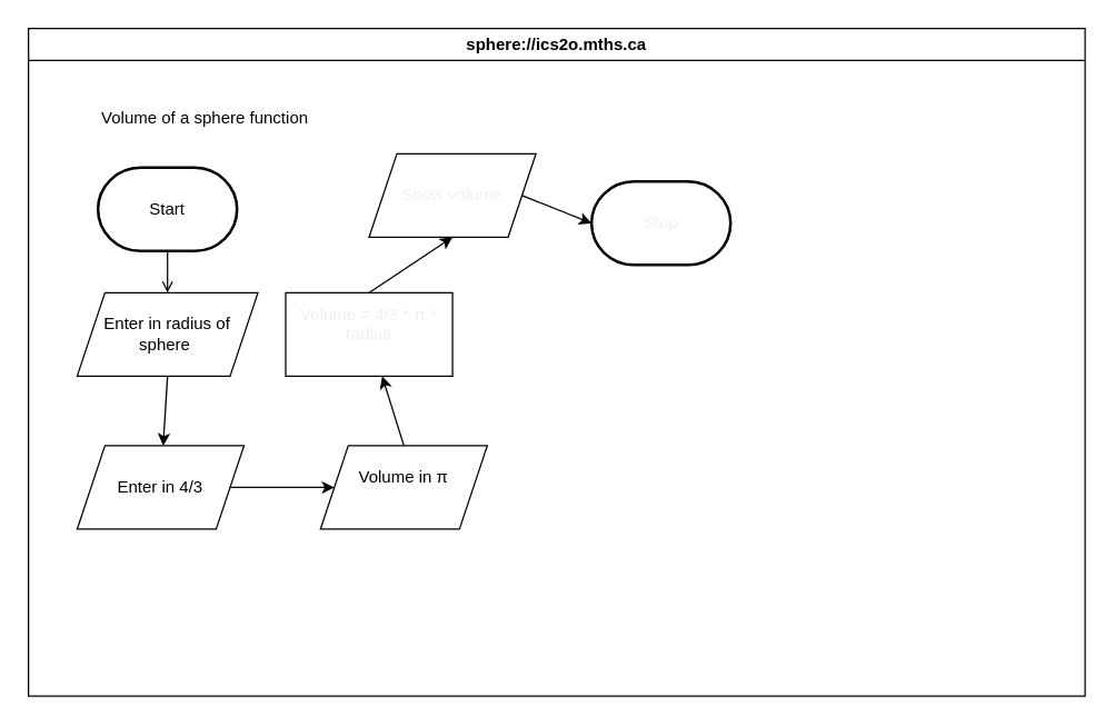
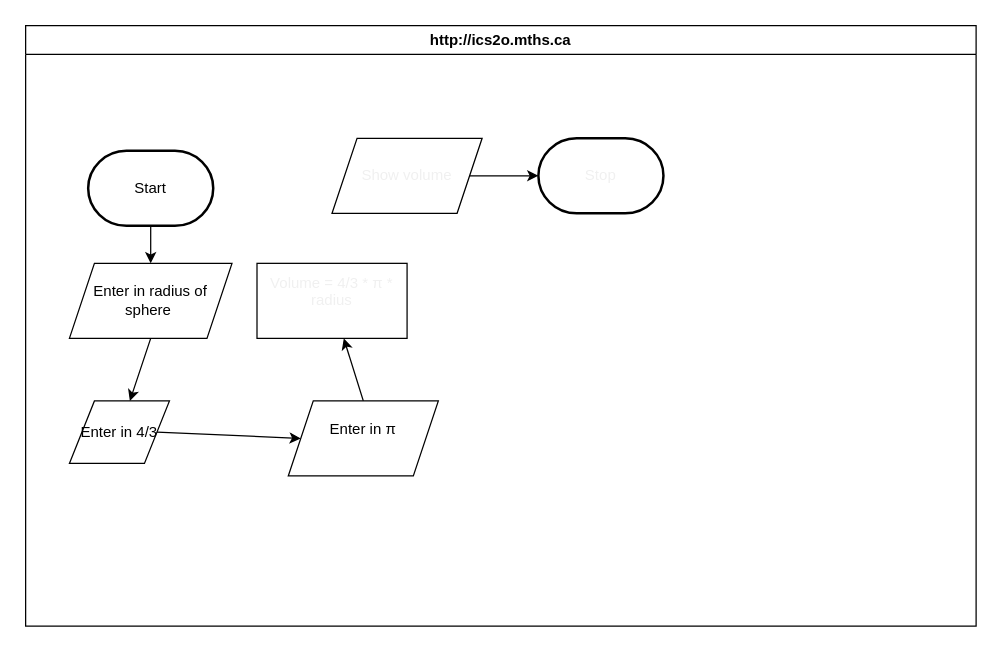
- <mxCell id="2" value="sphere://ics2o.mths.ca" style="swimlane;whiteSpace=wrap;html=1;" parent="1" vertex="1"><mxGeometry x="20" y="20" width="760" height="480" as="geometry" /></mxCell>
+ <mxCell id="2" value="http://ics2o.mths.ca" style="swimlane;whiteSpace=wrap;html=1;" parent="1" vertex="1"><mxGeometry x="20" y="20" width="760" height="480" as="geometry" /></mxCell>
- <mxCell id="14" value="Volume of a sphere function&amp;nbsp;&amp;nbsp;" style="text;html=1;align=center;verticalAlign=middle;resizable=0;points=[];autosize=1;strokeColor=none;fillColor=none;" vertex="1" parent="2"><mxGeometry x="40" y="50" width="180" height="30" as="geometry" /></mxCell>
- <mxCell id="13" value="Stop" style="strokeWidth=2;html=1;shape=mxgraph.flowchart.terminator;whiteSpace=wrap;fontFamily=Helvetica;fontSize=12;fontColor=#F0F0F0;" vertex="1" parent="2"><mxGeometry x="405" y="110" width="100" height="60" as="geometry" /></mxCell>
+ <mxCell id="13" value="Stop" style="strokeWidth=2;html=1;shape=mxgraph.flowchart.terminator;whiteSpace=wrap;fontFamily=Helvetica;fontSize=12;fontColor=#F0F0F0;" vertex="1" parent="2"><mxGeometry x="410" y="90" width="100" height="60" as="geometry" /></mxCell>
- <mxCell id="11" style="edgeStyle=none;html=1;exitX=0.5;exitY=0;exitDx=0;exitDy=0;entryX=0.5;entryY=1;entryDx=0;entryDy=0;fontFamily=Helvetica;fontSize=12;fontColor=#F0F0F0;" edge="1" parent="2" source="12" target="16"><mxGeometry relative="1" as="geometry" /></mxCell>
- <mxCell id="3" style="edgeStyle=none;html=1;exitX=0.5;exitY=1;exitDx=0;exitDy=0;exitPerimeter=0;entryX=0.5;entryY=0;entryDx=0;entryDy=0;fontFamily=Helvetica;fontSize=12;fontColor=#F0F0F0;endArrow=open;" edge="1" parent="2" source="4" target="8"><mxGeometry relative="1" as="geometry" /></mxCell>
+ <mxCell id="3" style="edgeStyle=none;html=1;exitX=0.5;exitY=1;exitDx=0;exitDy=0;exitPerimeter=0;entryX=0.5;entryY=0;entryDx=0;entryDy=0;fontFamily=Helvetica;fontSize=12;fontColor=#F0F0F0;" edge="1" parent="2" source="4" target="8"><mxGeometry relative="1" as="geometry" /></mxCell>
- <mxCell id="6" value="Enter in 4/3" style="shape=parallelogram;perimeter=parallelogramPerimeter;whiteSpace=wrap;html=1;fixedSize=1;" vertex="1" parent="2"><mxGeometry x="35" y="300" width="120" height="60" as="geometry" /></mxCell>
+ <mxCell id="6" value="Enter in 4/3" style="shape=parallelogram;perimeter=parallelogramPerimeter;whiteSpace=wrap;html=1;fixedSize=1;" vertex="1" parent="2"><mxGeometry x="35" y="300" width="80" height="50" as="geometry" /></mxCell>
- <mxCell id="10" value="&lt;font style=&quot;font-size: 12px;&quot;&gt;Volume in&amp;nbsp;&lt;span style=&quot;font-variant-ligatures: none; text-align: left;&quot;&gt;π&lt;/span&gt;&lt;br&gt;&amp;nbsp;&lt;/font&gt;" style="shape=parallelogram;perimeter=parallelogramPerimeter;whiteSpace=wrap;html=1;fixedSize=1;" vertex="1" parent="2"><mxGeometry x="210" y="300" width="120" height="60" as="geometry" /></mxCell>
+ <mxCell id="10" value="&lt;font style=&quot;font-size: 12px;&quot;&gt;Enter in&amp;nbsp;&lt;span style=&quot;font-variant-ligatures: none; text-align: left;&quot;&gt;π&lt;/span&gt;&lt;br&gt;&amp;nbsp;&lt;/font&gt;" style="shape=parallelogram;perimeter=parallelogramPerimeter;whiteSpace=wrap;html=1;fixedSize=1;" vertex="1" parent="2"><mxGeometry x="210" y="300" width="120" height="60" as="geometry" /></mxCell>
